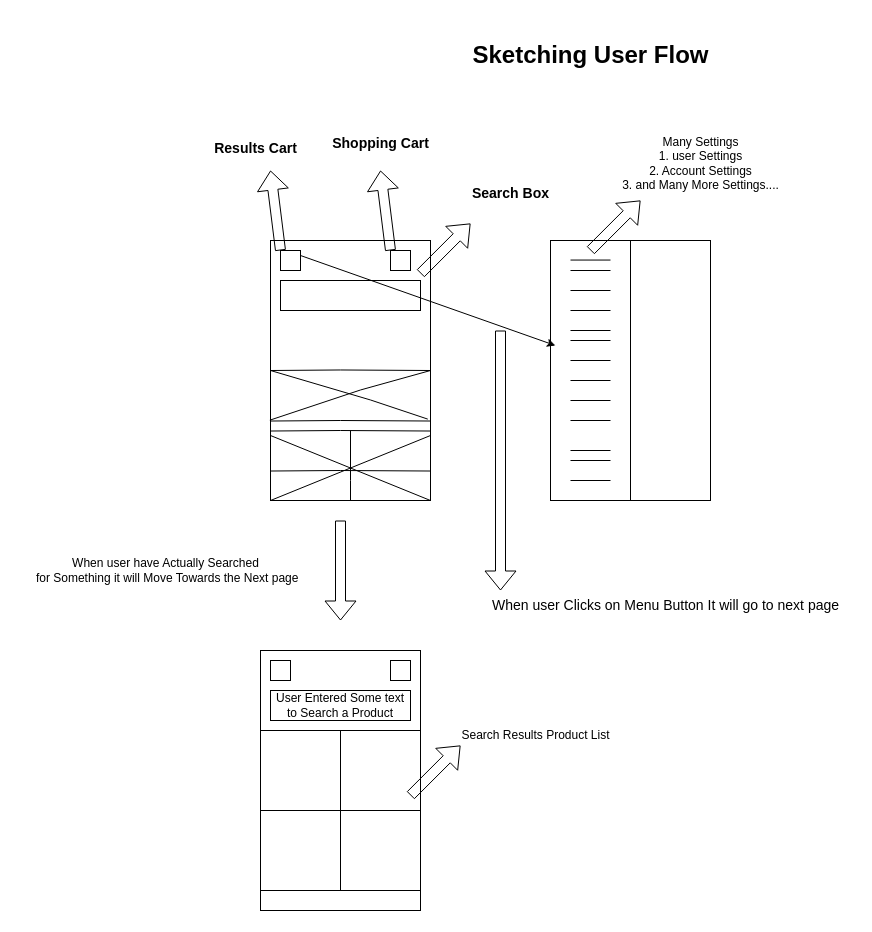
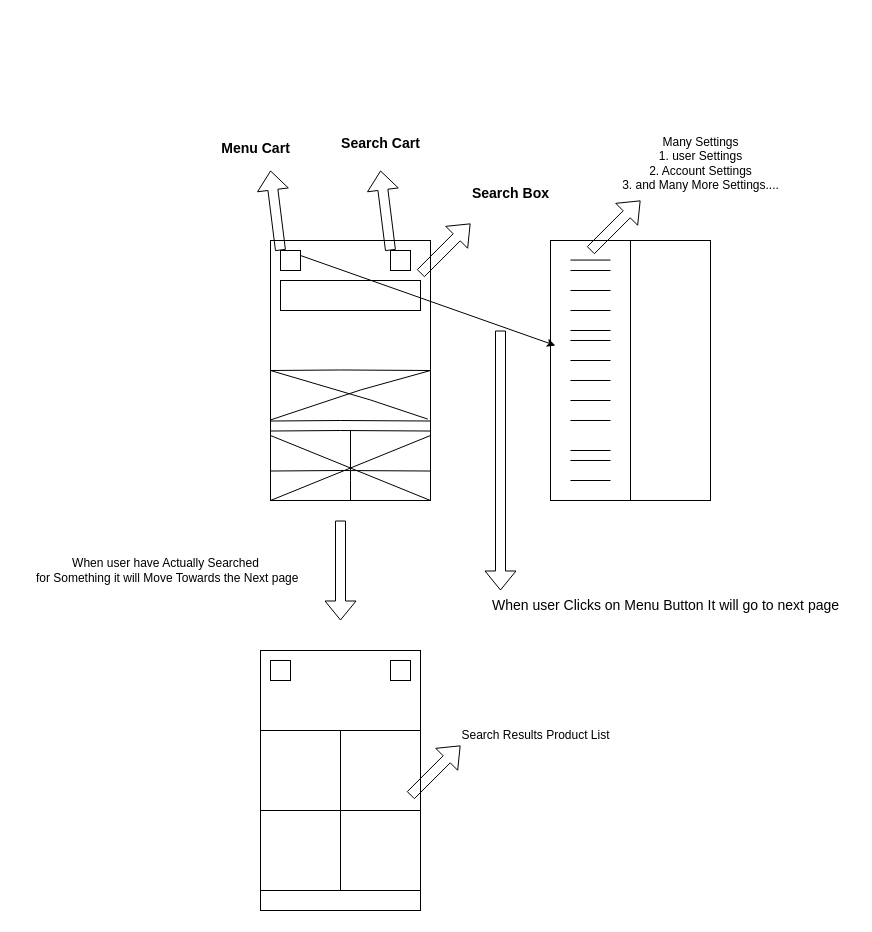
- <mxCell id="2" value="&lt;h1&gt;Sketching User Flow&lt;/h1&gt;" style="text;html=1;align=center;verticalAlign=middle;resizable=0;points=[];autosize=1;strokeColor=none;fillColor=none;" vertex="1" parent="1"><mxGeometry x="460" y="20" width="260" height="70" as="geometry" /></mxCell>
- <mxCell id="18" value="&lt;h3&gt;Shopping Cart&lt;/h3&gt;" style="text;html=1;align=center;verticalAlign=middle;resizable=0;points=[];autosize=1;strokeColor=none;fillColor=none;" vertex="1" parent="1"><mxGeometry x="320" y="113" width="120" height="60" as="geometry" /></mxCell>
+ <mxCell id="18" value="&lt;h3&gt;Search Cart&lt;/h3&gt;" style="text;html=1;align=center;verticalAlign=middle;resizable=0;points=[];autosize=1;strokeColor=none;fillColor=none;" vertex="1" parent="1"><mxGeometry x="320" y="113" width="120" height="60" as="geometry" /></mxCell>
- <mxCell id="21" value="&lt;h3&gt;Results Cart&lt;/h3&gt;&lt;div&gt;&lt;br&gt;&lt;/div&gt;" style="text;html=1;align=center;verticalAlign=middle;resizable=0;points=[];autosize=1;strokeColor=none;fillColor=none;" vertex="1" parent="1"><mxGeometry x="210" y="120" width="90" height="70" as="geometry" /></mxCell>
+ <mxCell id="21" value="&lt;h3&gt;Menu Cart&lt;/h3&gt;&lt;div&gt;&lt;br&gt;&lt;/div&gt;" style="text;html=1;align=center;verticalAlign=middle;resizable=0;points=[];autosize=1;strokeColor=none;fillColor=none;" vertex="1" parent="1"><mxGeometry x="210" y="120" width="90" height="70" as="geometry" /></mxCell>
- <mxCell id="45" value="User Entered Some text to Search a Product" style="rounded=0;whiteSpace=wrap;html=1;" vertex="1" parent="1"><mxGeometry x="270" y="690" width="140" height="30" as="geometry" /></mxCell>
